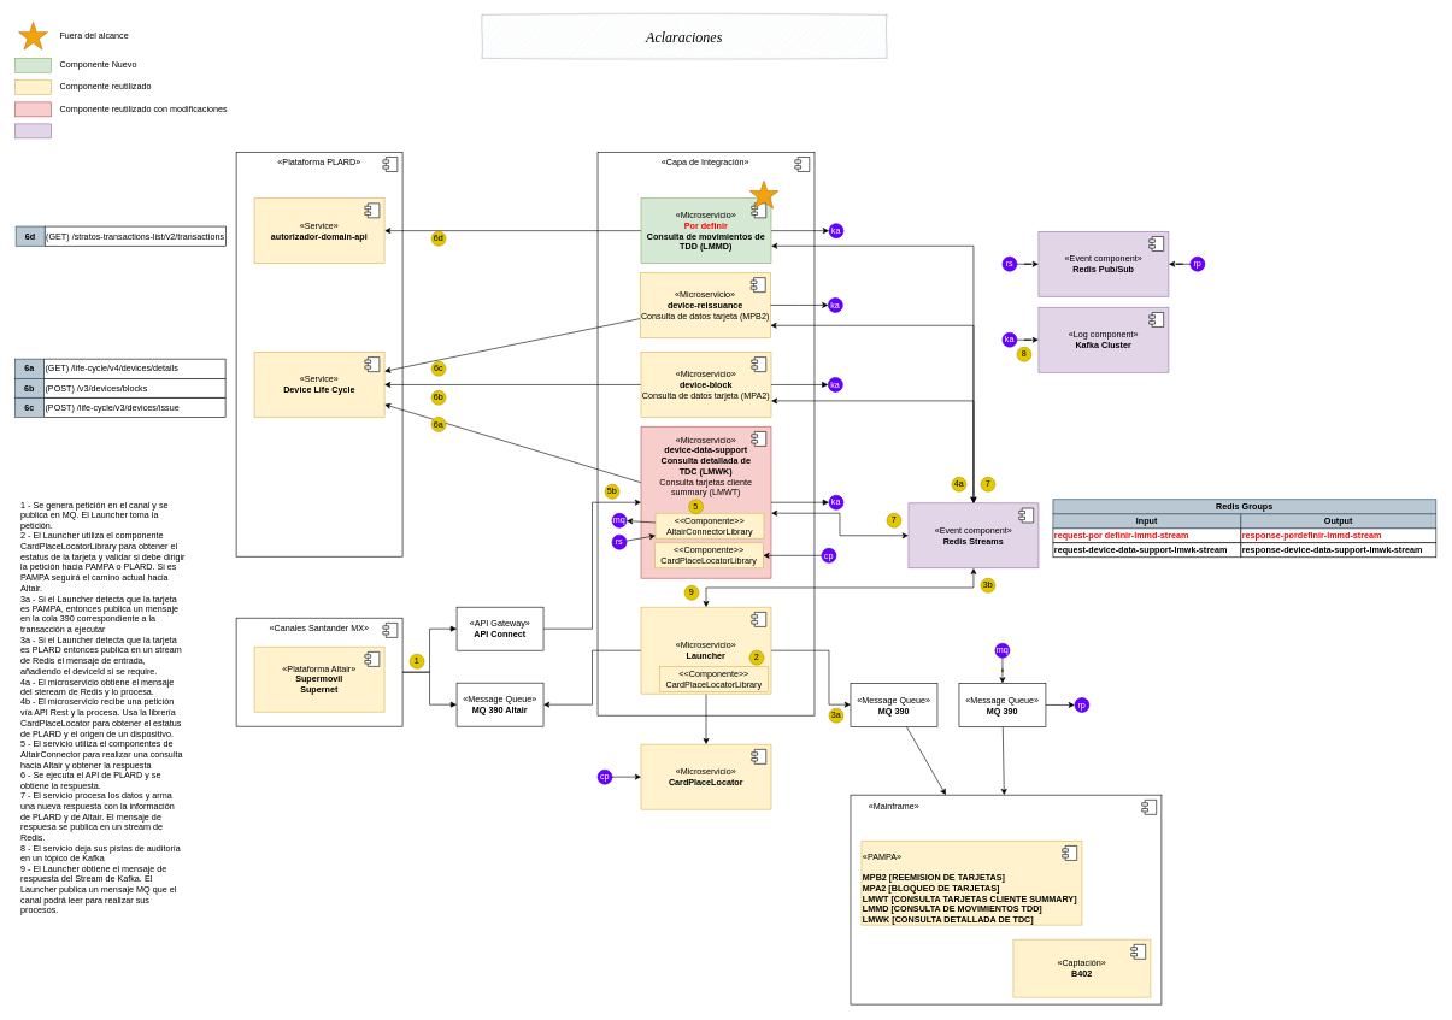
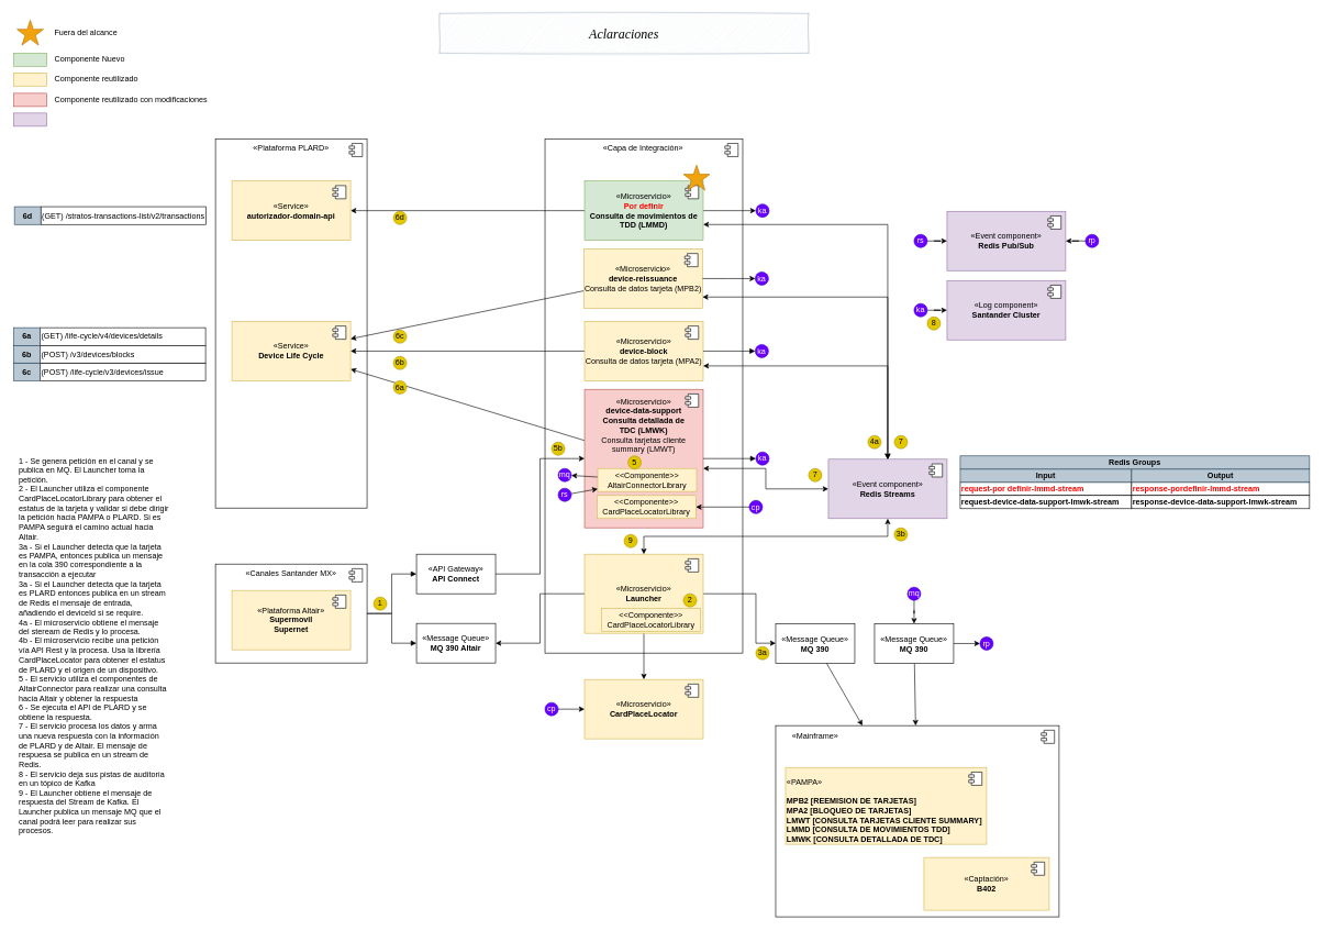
- <mxCell id="18" value="&lt;div&gt;«Log component»&lt;b&gt;&lt;br&gt;&lt;/b&gt;&lt;/div&gt;&lt;div&gt;&lt;b&gt;Kafka Cluster&lt;/b&gt;&lt;/div&gt;" style="html=1;dropTarget=0;whiteSpace=wrap;fillColor=#e1d5e7;strokeColor=#9673a6;" parent="1" vertex="1"><mxGeometry x="1436" y="425" width="180" height="90" as="geometry" /></mxCell>
+ <mxCell id="18" value="&lt;div&gt;«Log component»&lt;b&gt;&lt;br&gt;&lt;/b&gt;&lt;/div&gt;&lt;div&gt;&lt;b&gt;Santander Cluster&lt;/b&gt;&lt;/div&gt;" style="html=1;dropTarget=0;whiteSpace=wrap;fillColor=#e1d5e7;strokeColor=#9673a6;" parent="1" vertex="1"><mxGeometry x="1436" y="425" width="180" height="90" as="geometry" /></mxCell>
